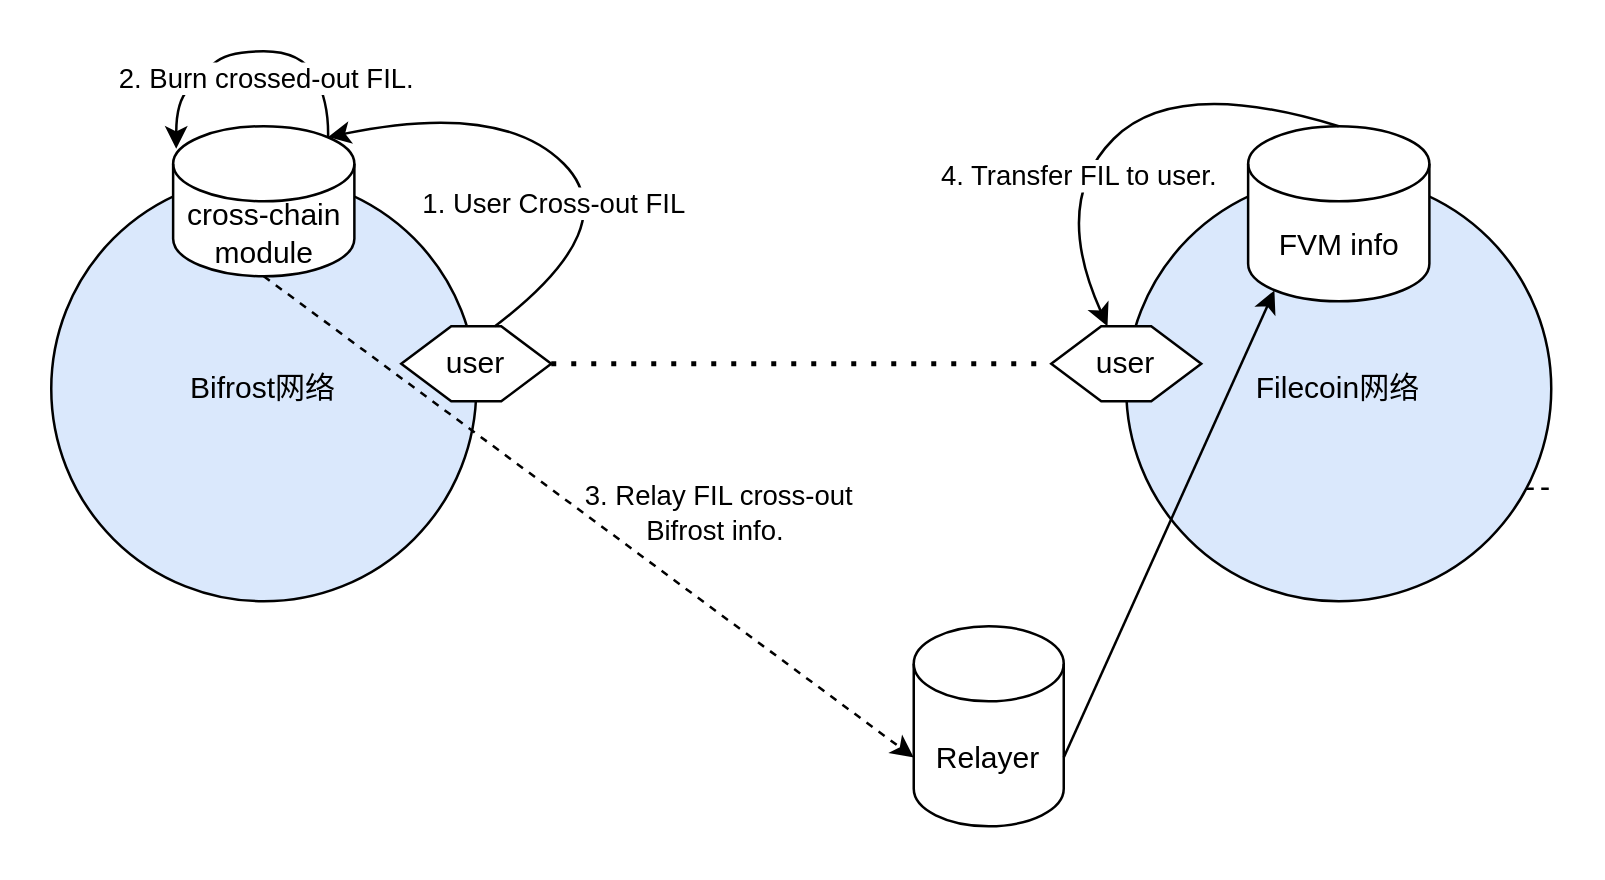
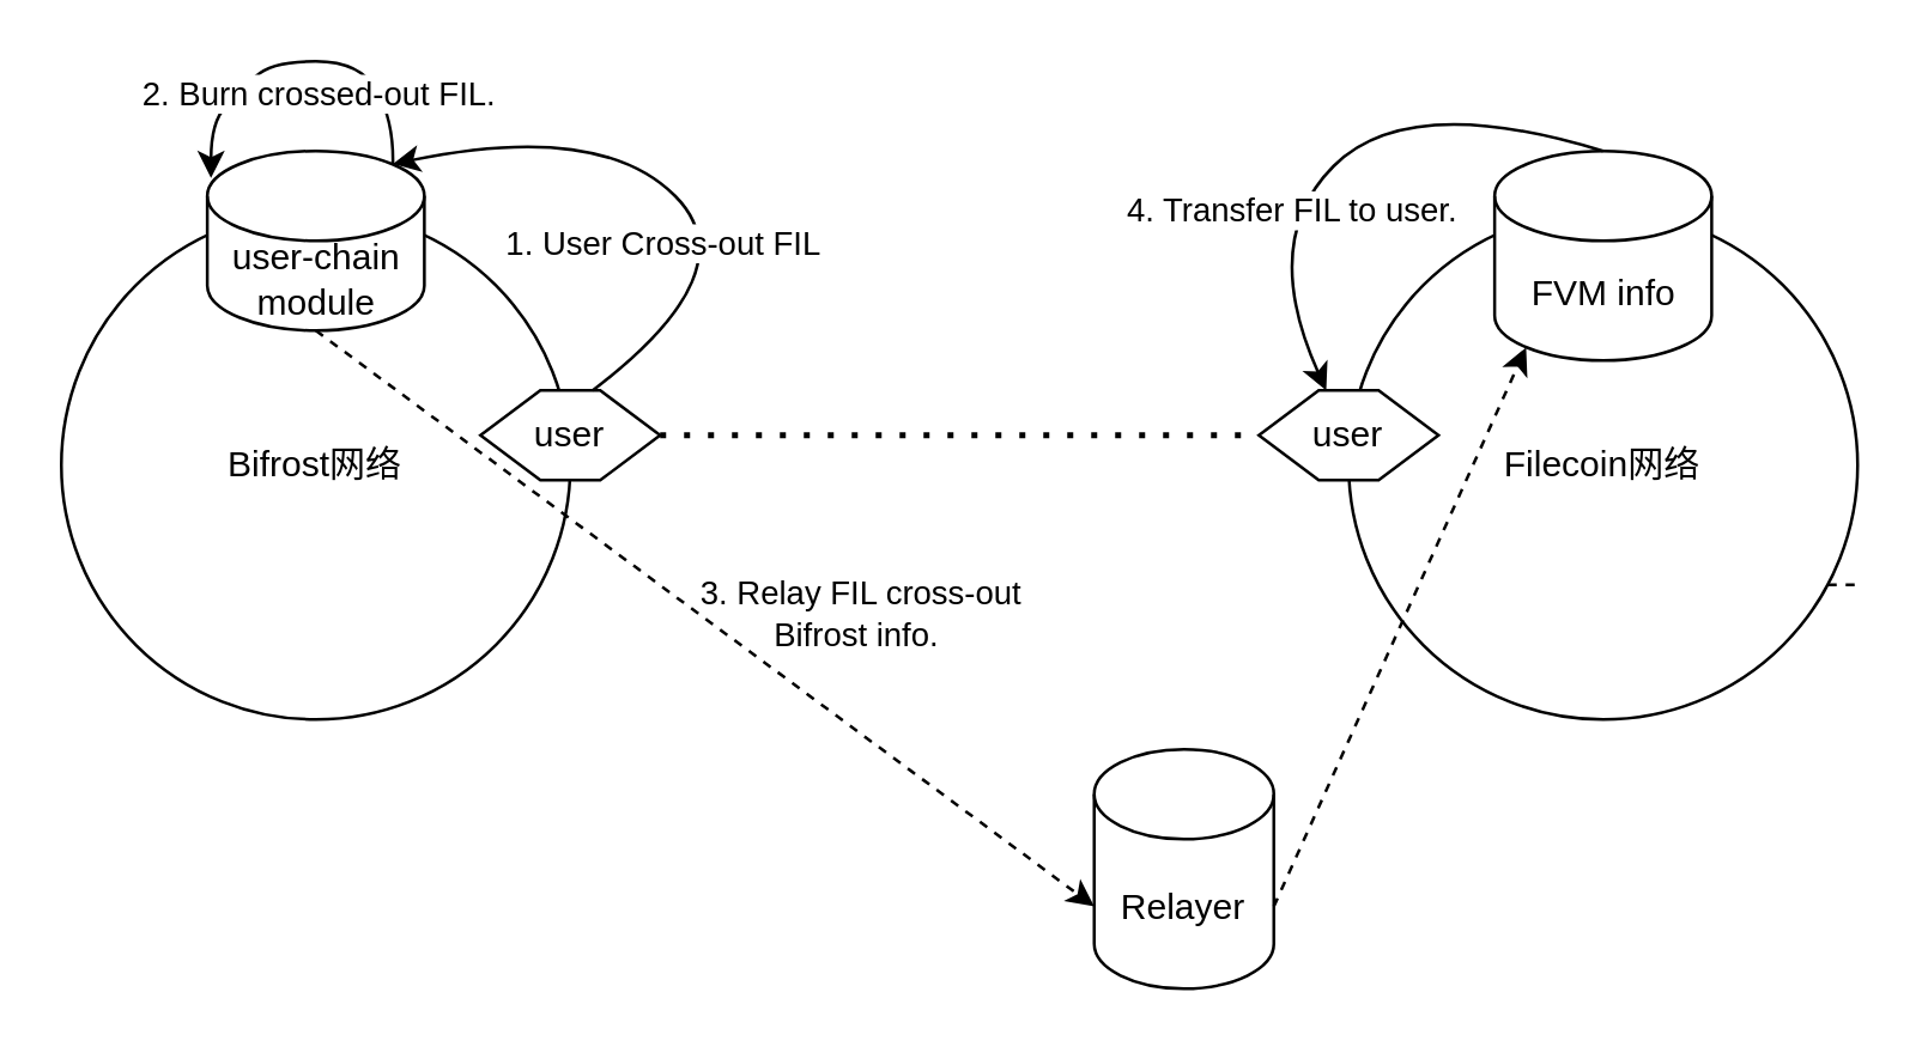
- <mxCell id="8" value="cross-chain module" style="shape=cylinder3;whiteSpace=wrap;html=1;boundedLbl=1;backgroundOutline=1;size=15;" parent="1" vertex="1"><mxGeometry x="68.75" y="50" width="72.5" height="60" as="geometry" /></mxCell>
+ <mxCell id="8" value="user-chain module" style="shape=cylinder3;whiteSpace=wrap;html=1;boundedLbl=1;backgroundOutline=1;size=15;" parent="1" vertex="1"><mxGeometry x="68.75" y="50" width="72.5" height="60" as="geometry" /></mxCell>
- <mxCell id="2" value="Bifrost网络" style="ellipse;whiteSpace=wrap;html=1;aspect=fixed;fillColor=#dae8fc;" parent="1" vertex="1"><mxGeometry x="20" y="70" width="170" height="170" as="geometry" /></mxCell>
+ <mxCell id="2" value="Bifrost网络" style="ellipse;whiteSpace=wrap;html=1;aspect=fixed;" parent="1" vertex="1"><mxGeometry x="20" y="70" width="170" height="170" as="geometry" /></mxCell>
- <mxCell id="3" value="Filecoin网络" style="ellipse;whiteSpace=wrap;html=1;aspect=fixed;fillColor=#dae8fc;" parent="1" vertex="1"><mxGeometry x="450" y="70" width="170" height="170" as="geometry" /></mxCell>
+ <mxCell id="3" value="Filecoin网络" style="ellipse;whiteSpace=wrap;html=1;aspect=fixed;" parent="1" vertex="1"><mxGeometry x="450" y="70" width="170" height="170" as="geometry" /></mxCell>
- <mxCell id="11" value="" style="endArrow=classic;html=1;rounded=0;dashed=0;entryX=0.145;entryY=1;entryDx=0;entryDy=-4.35;entryPerimeter=0;exitX=1;exitY=0;exitDx=0;exitDy=52.5;exitPerimeter=0;" parent="1" source="9" target="7" edge="1"><mxGeometry width="50" height="50" relative="1" as="geometry"><mxPoint x="530" y="360" as="sourcePoint" /><mxPoint x="530" y="350" as="targetPoint" /></mxGeometry></mxCell>
+ <mxCell id="11" value="" style="endArrow=classic;html=1;rounded=0;dashed=1;entryX=0.145;entryY=1;entryDx=0;entryDy=-4.35;entryPerimeter=0;exitX=1;exitY=0;exitDx=0;exitDy=52.5;exitPerimeter=0;" parent="1" source="9" target="7" edge="1"><mxGeometry width="50" height="50" relative="1" as="geometry"><mxPoint x="530" y="360" as="sourcePoint" /><mxPoint x="530" y="350" as="targetPoint" /></mxGeometry></mxCell>
